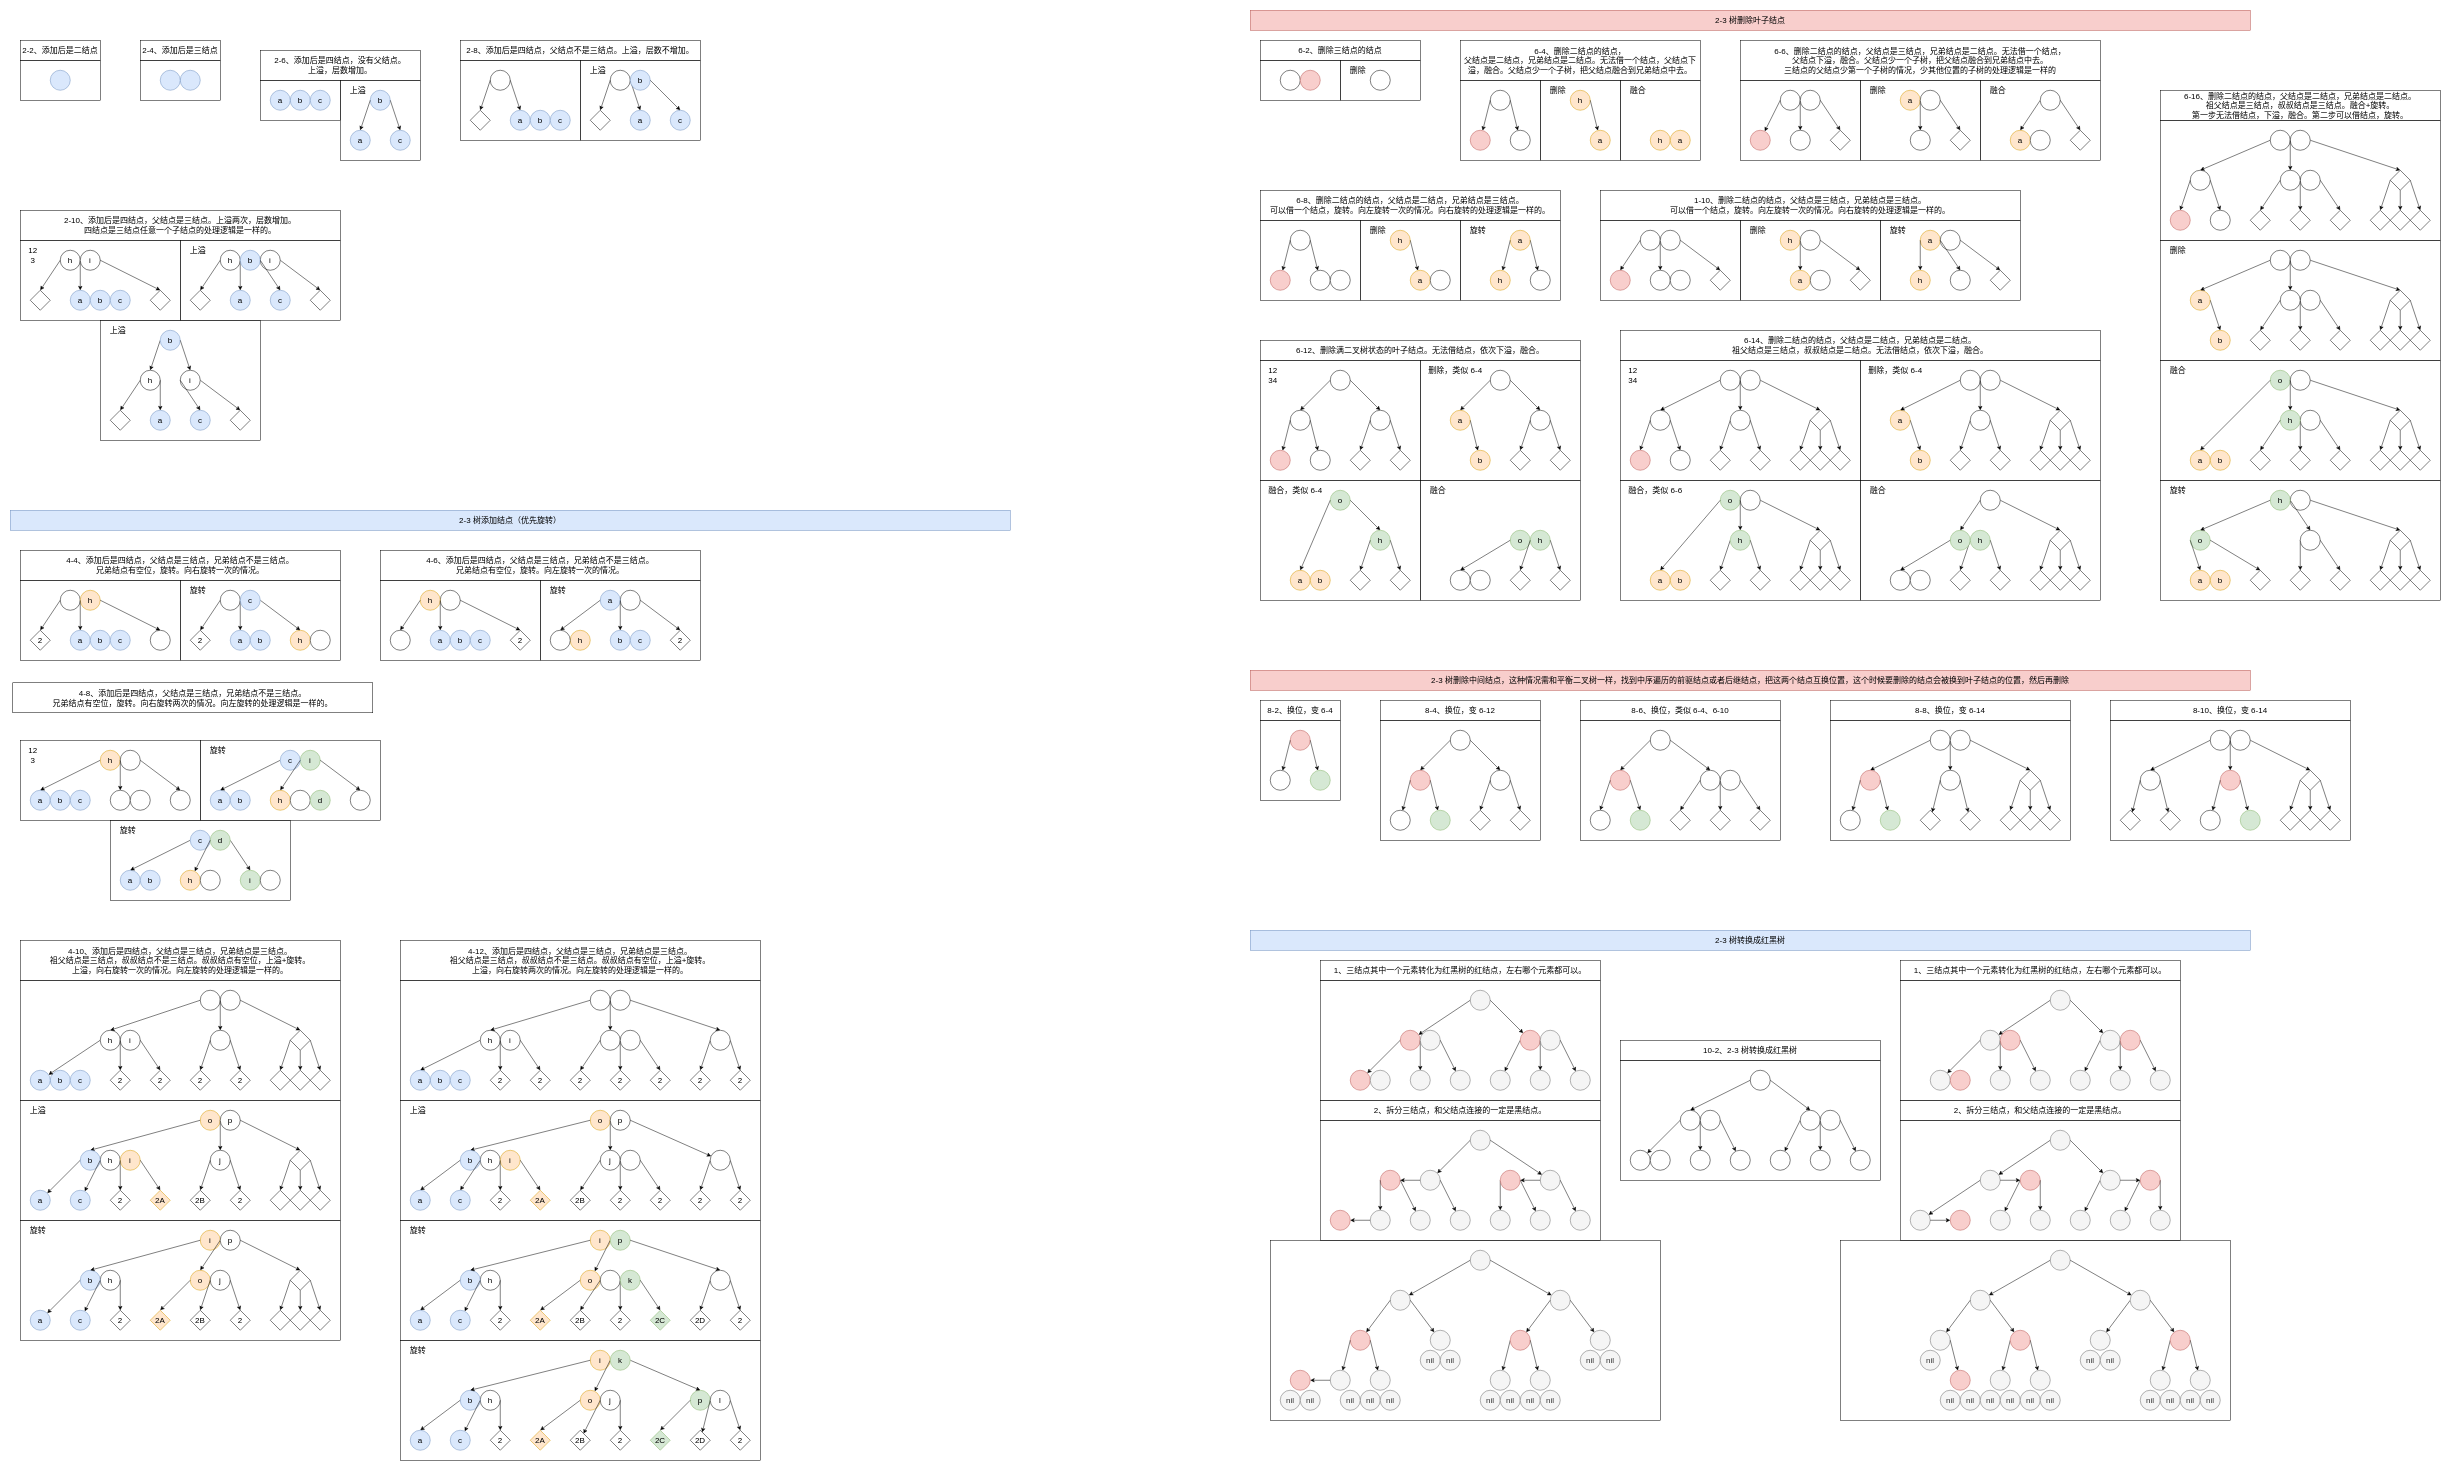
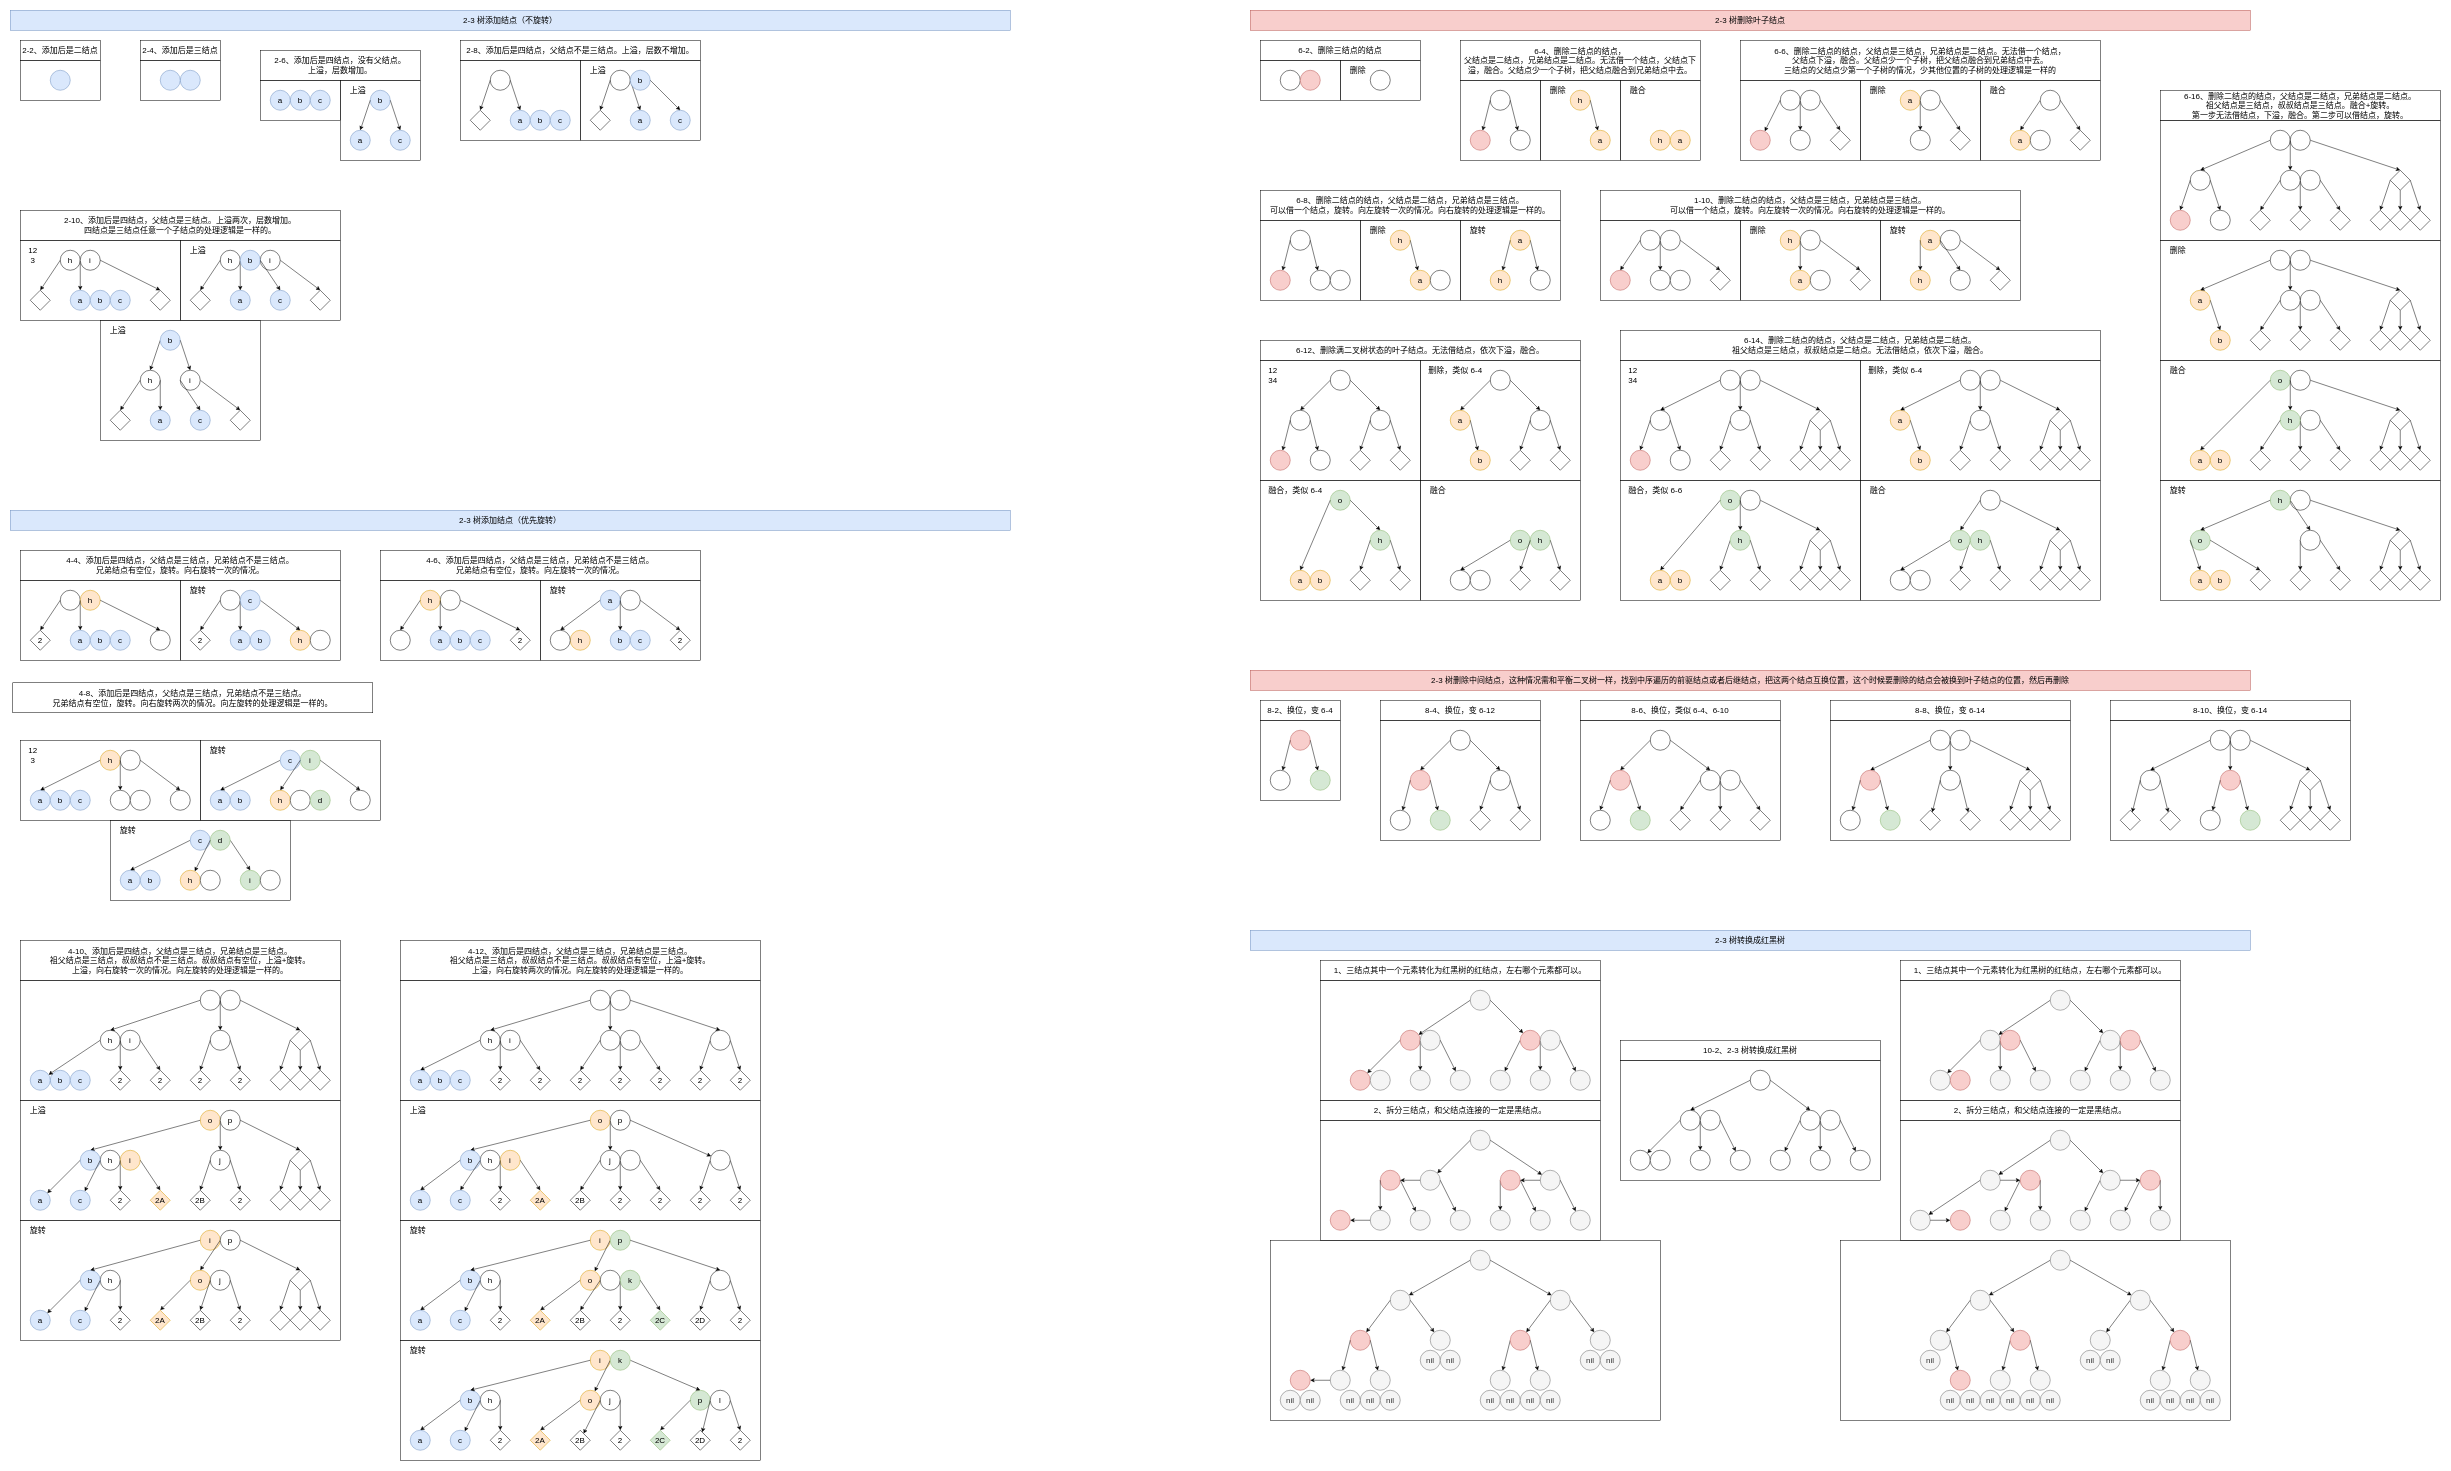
+ <mxCell id="12" value="2-3 树添加结点（不旋转）" style="rounded=0;whiteSpace=wrap;html=1;fontSize=16;fillColor=#dae8fc;strokeColor=#6c8ebf;" parent="1" vertex="1"><mxGeometry width="2000" height="40" as="geometry" x="20" y="20" /></mxCell>
